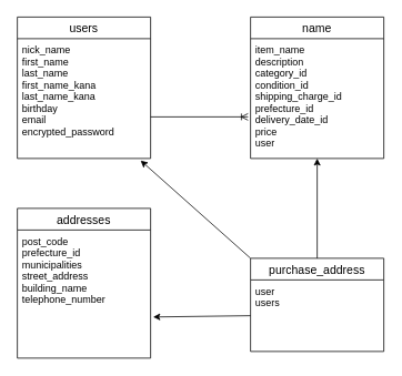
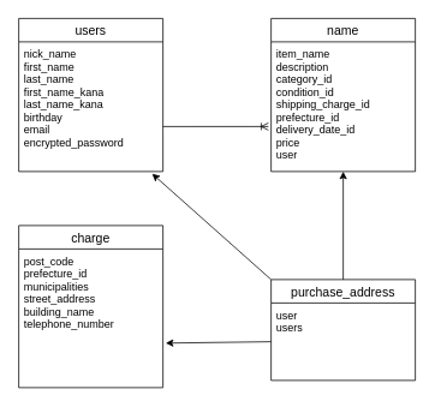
- <mxCell id="7" value="addresses" style="swimlane;fontStyle=0;childLayout=stackLayout;horizontal=1;startSize=26;horizontalStack=0;resizeParent=1;resizeParentMax=0;resizeLast=0;collapsible=1;marginBottom=0;align=center;fontSize=14;" parent="1" vertex="1"><mxGeometry x="20" y="250" width="160" height="180" as="geometry" /></mxCell>
+ <mxCell id="7" value="charge" style="swimlane;fontStyle=0;childLayout=stackLayout;horizontal=1;startSize=26;horizontalStack=0;resizeParent=1;resizeParentMax=0;resizeLast=0;collapsible=1;marginBottom=0;align=center;fontSize=14;" parent="1" vertex="1"><mxGeometry x="20" y="250" width="160" height="180" as="geometry" /></mxCell>
